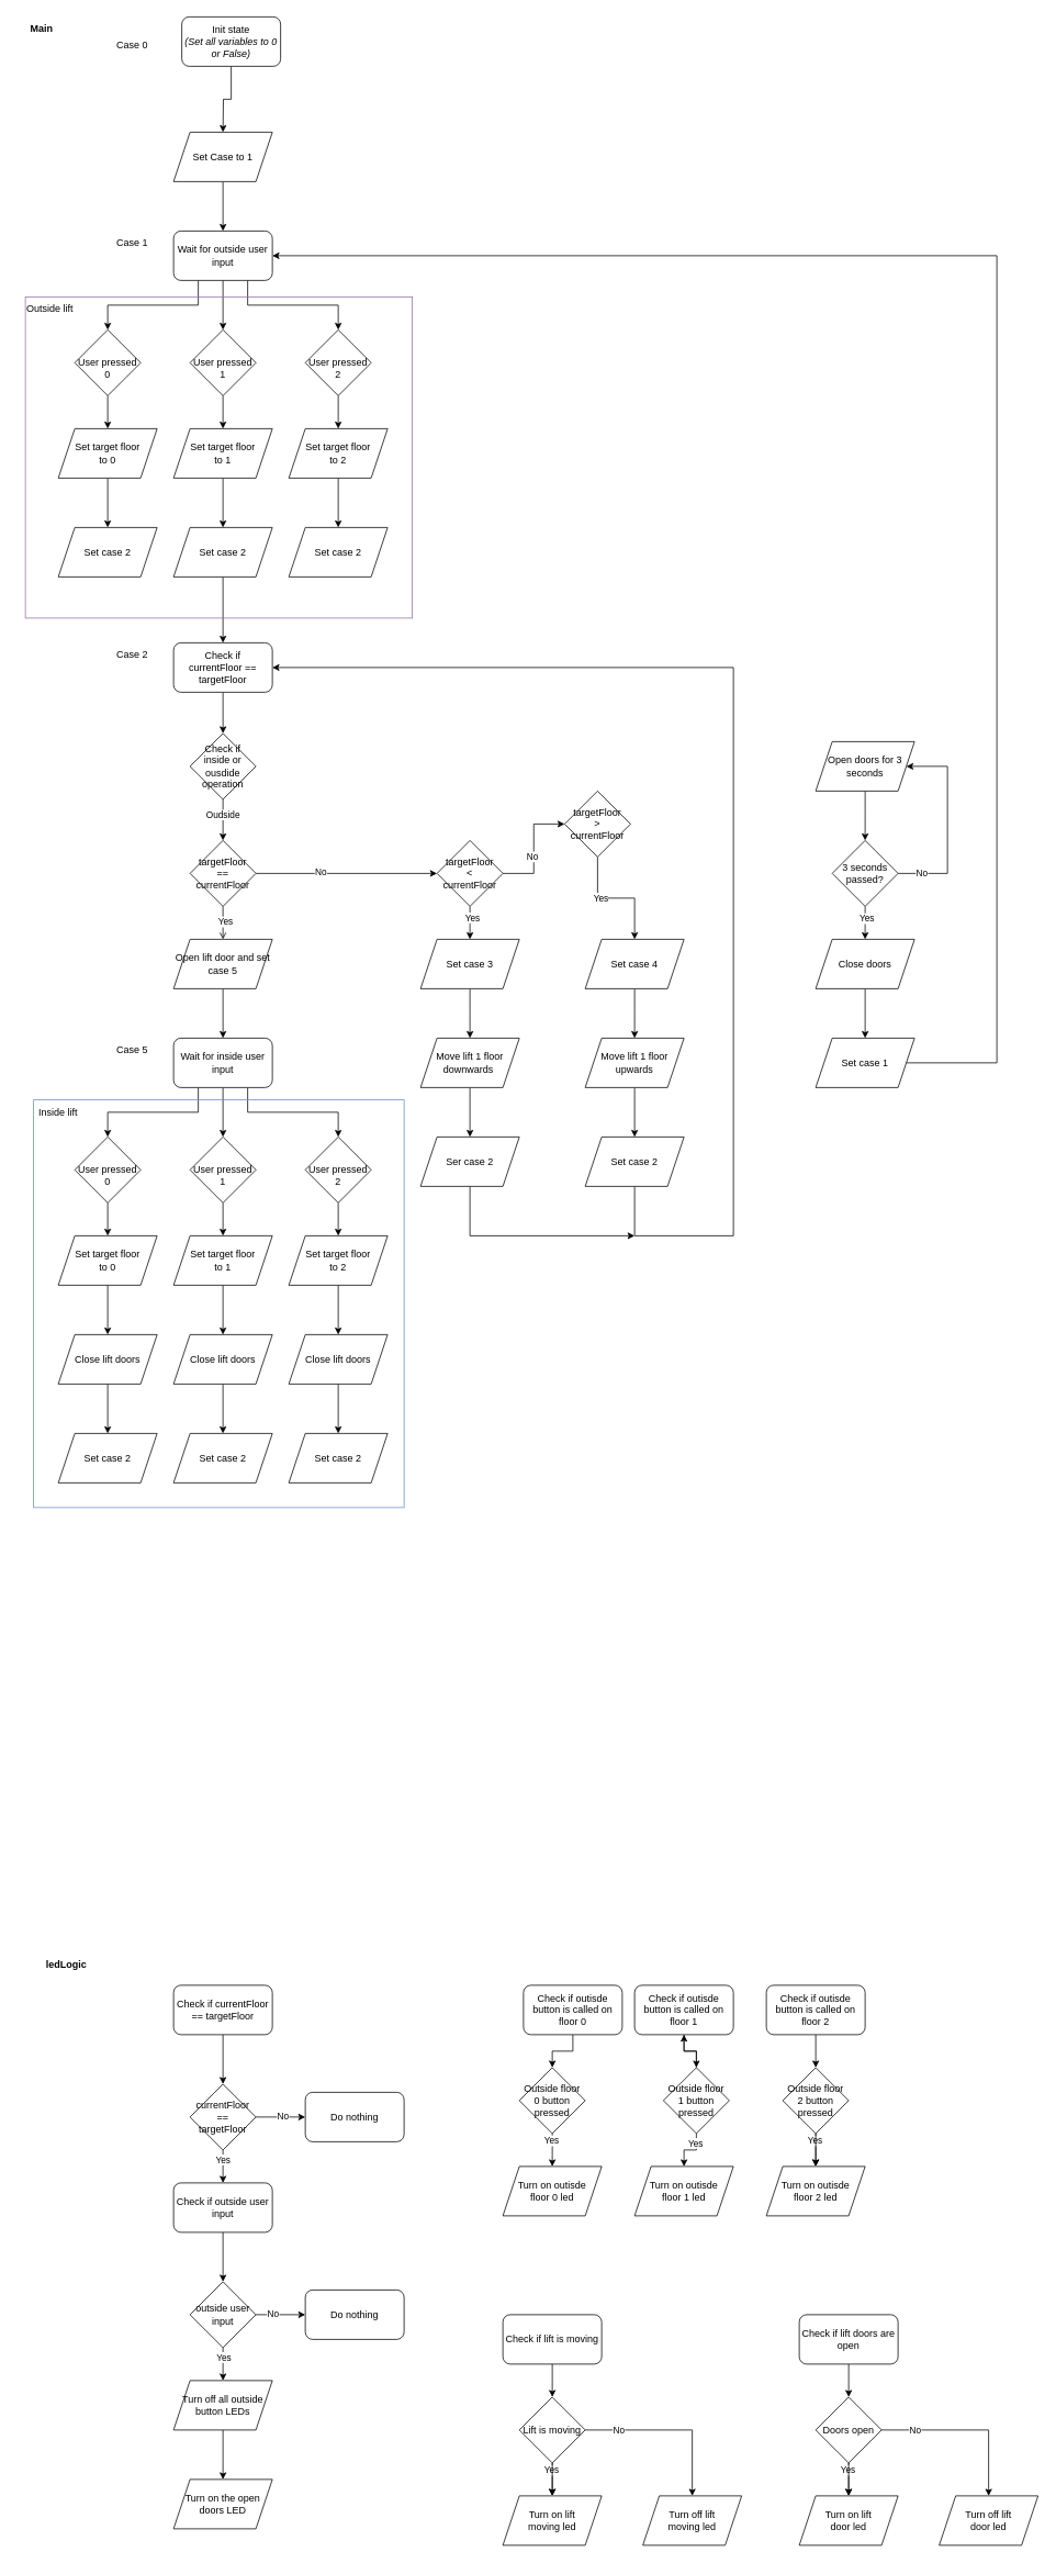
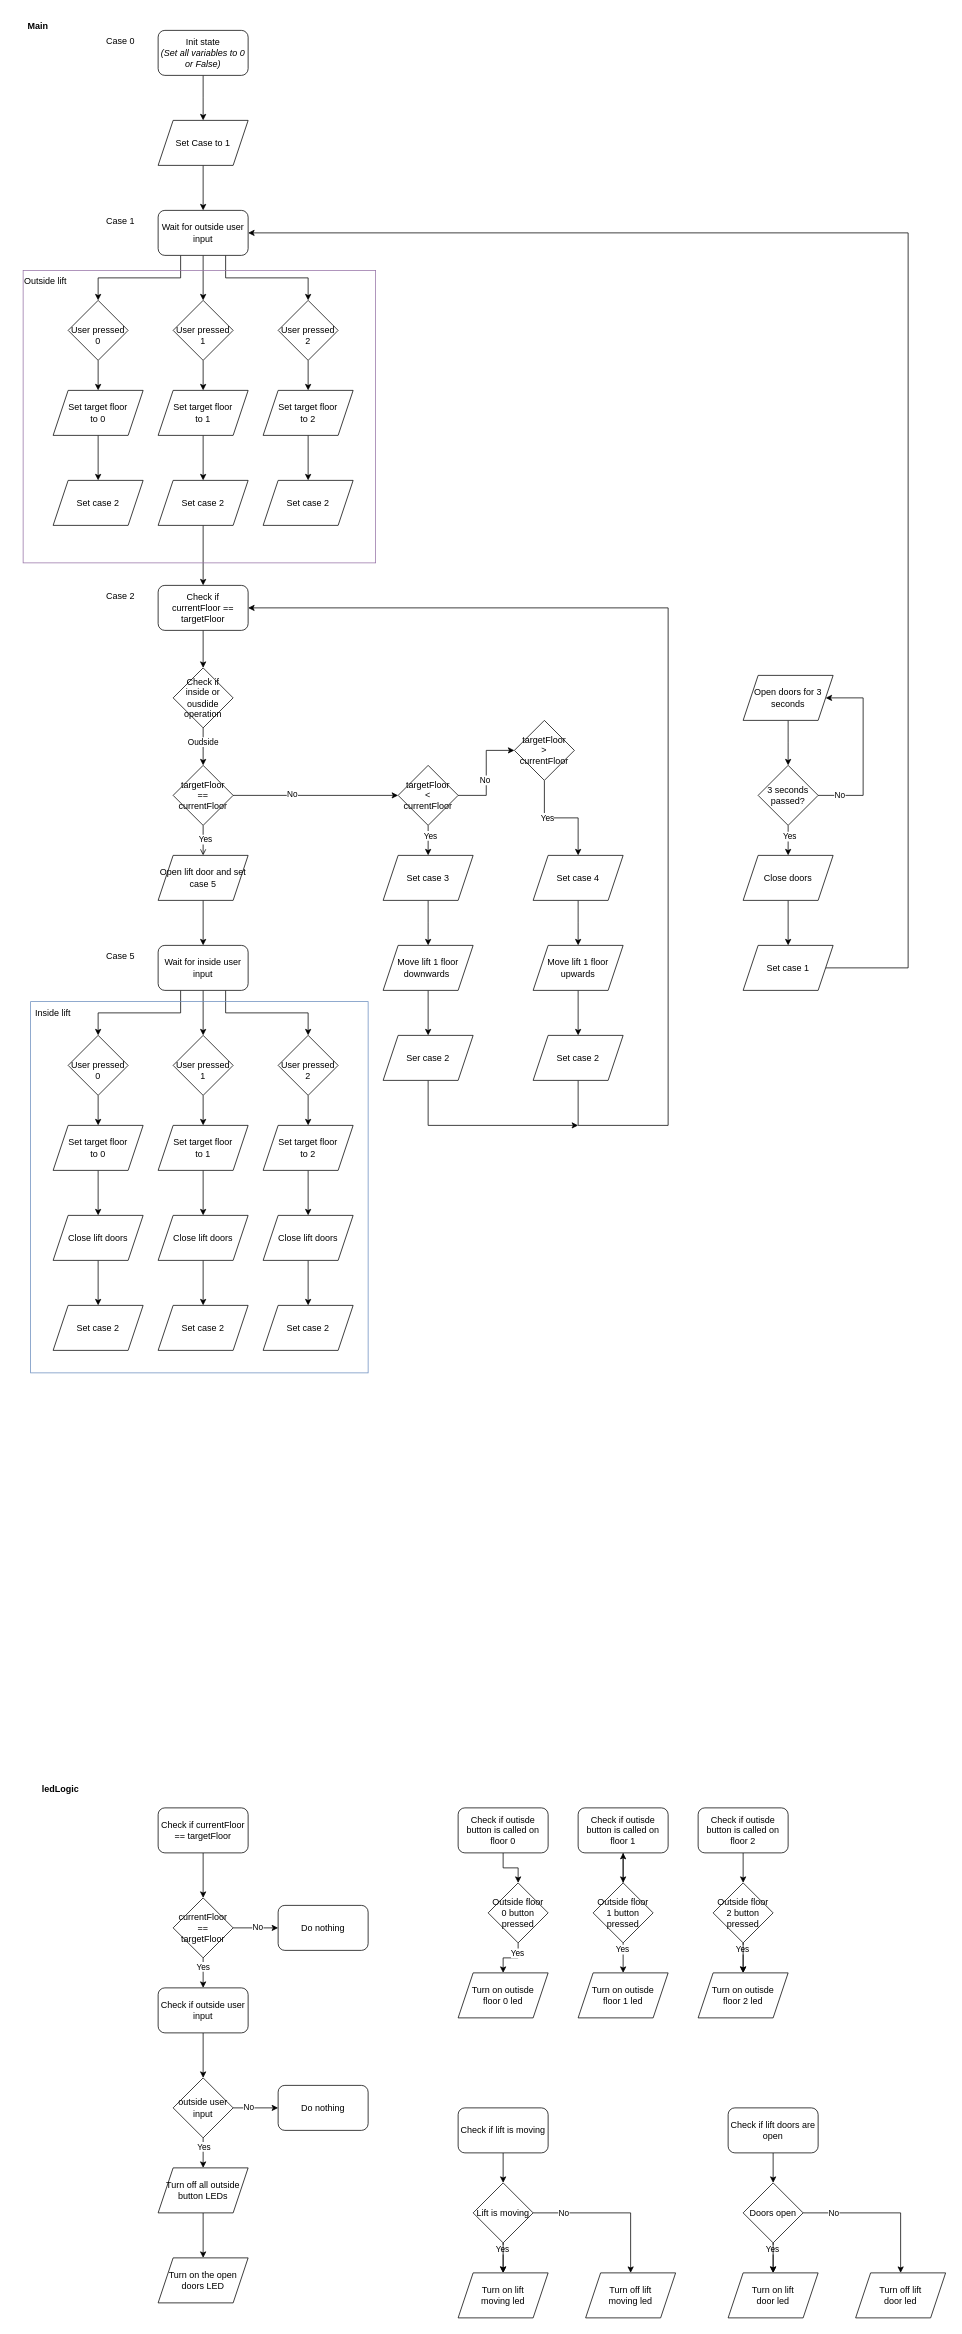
- <mxCell id="3" value="Init state&lt;div&gt;&lt;i&gt;(Set all variables to 0 or False)&lt;/i&gt;&lt;/div&gt;" style="rounded=1;whiteSpace=wrap;html=1;" vertex="1" parent="1"><mxGeometry x="220" y="20" width="120" height="60" as="geometry" /></mxCell>
+ <mxCell id="3" value="Init state&lt;div&gt;&lt;i&gt;(Set all variables to 0 or False)&lt;/i&gt;&lt;/div&gt;" style="rounded=1;whiteSpace=wrap;html=1;" vertex="1" parent="1"><mxGeometry x="210" y="40" width="120" height="60" as="geometry" /></mxCell>
- <mxCell id="124" value="Check if outisde button is called on floor 0" style="rounded=1;whiteSpace=wrap;html=1;" vertex="1" parent="1"><mxGeometry x="635" y="2410" width="120" height="60" as="geometry" /></mxCell>
+ <mxCell id="124" value="Check if outisde button is called on floor 0" style="rounded=1;whiteSpace=wrap;html=1;" vertex="1" parent="1"><mxGeometry x="610" y="2410" width="120" height="60" as="geometry" /></mxCell>
- <mxCell id="127" value="Outside floor 0 button pressed" style="rhombus;whiteSpace=wrap;html=1;" vertex="1" parent="1"><mxGeometry x="630" y="2510" width="80" height="80" as="geometry" /></mxCell>
+ <mxCell id="127" value="Outside floor 0 button pressed" style="rhombus;whiteSpace=wrap;html=1;" vertex="1" parent="1"><mxGeometry x="650" y="2510" width="80" height="80" as="geometry" /></mxCell>
- <mxCell id="134" value="Outside floor 1 button pressed" style="rhombus;whiteSpace=wrap;html=1;" vertex="1" parent="1"><mxGeometry x="805" y="2510" width="80" height="80" as="geometry" /></mxCell>
+ <mxCell id="134" value="Outside floor 1 button pressed" style="rhombus;whiteSpace=wrap;html=1;" vertex="1" parent="1"><mxGeometry x="790" y="2510" width="80" height="80" as="geometry" /></mxCell>
